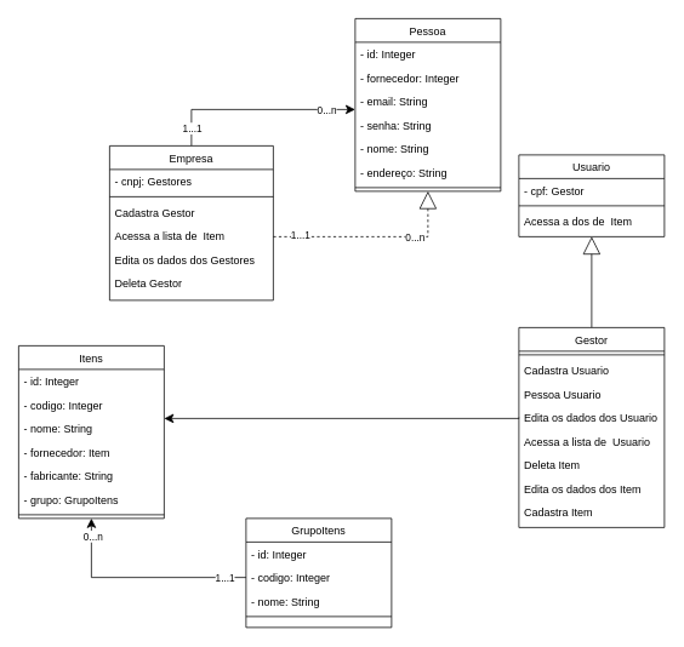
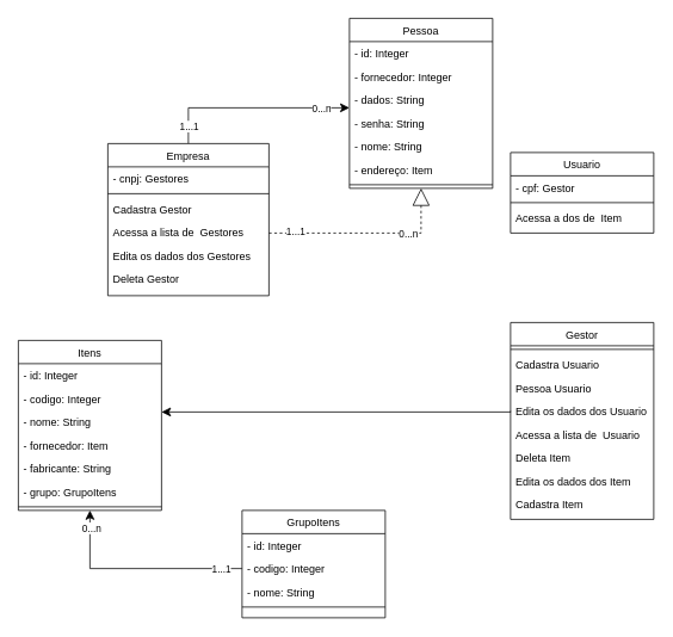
- <mxCell id="41" value="- email: String" style="text;align=left;verticalAlign=top;spacingLeft=4;spacingRight=4;overflow=hidden;rotatable=0;points=[[0,0.5],[1,0.5]];portConstraint=eastwest;rounded=0;shadow=0;html=0;" vertex="1" parent="38"><mxGeometry y="78" width="160" height="26" as="geometry" /></mxCell>
+ <mxCell id="41" value="- dados: String" style="text;align=left;verticalAlign=top;spacingLeft=4;spacingRight=4;overflow=hidden;rotatable=0;points=[[0,0.5],[1,0.5]];portConstraint=eastwest;rounded=0;shadow=0;html=0;" vertex="1" parent="38"><mxGeometry y="78" width="160" height="26" as="geometry" /></mxCell>
- <mxCell id="44" value="- endereço: String" style="text;align=left;verticalAlign=top;spacingLeft=4;spacingRight=4;overflow=hidden;rotatable=0;points=[[0,0.5],[1,0.5]];portConstraint=eastwest;rounded=0;shadow=0;html=0;" vertex="1" parent="38"><mxGeometry y="156" width="160" height="26" as="geometry" /></mxCell>
+ <mxCell id="44" value="- endereço: Item" style="text;align=left;verticalAlign=top;spacingLeft=4;spacingRight=4;overflow=hidden;rotatable=0;points=[[0,0.5],[1,0.5]];portConstraint=eastwest;rounded=0;shadow=0;html=0;" vertex="1" parent="38"><mxGeometry y="156" width="160" height="26" as="geometry" /></mxCell>
- <mxCell id="12" value="Acessa a lista de  Item" style="text;align=left;verticalAlign=top;spacingLeft=4;spacingRight=4;overflow=hidden;rotatable=0;points=[[0,0.5],[1,0.5]];portConstraint=eastwest;" vertex="1" parent="8"><mxGeometry y="86" width="180" height="26" as="geometry" /></mxCell>
+ <mxCell id="12" value="Acessa a lista de  Gestores" style="text;align=left;verticalAlign=top;spacingLeft=4;spacingRight=4;overflow=hidden;rotatable=0;points=[[0,0.5],[1,0.5]];portConstraint=eastwest;" vertex="1" parent="8"><mxGeometry y="86" width="180" height="26" as="geometry" /></mxCell>
- <mxCell id="27" value="" style="edgeStyle=orthogonalEdgeStyle;rounded=0;orthogonalLoop=1;jettySize=auto;html=1;endArrow=block;endFill=0;endSize=17;entryX=0.5;entryY=1;entryDx=0;entryDy=0;" edge="1" parent="1" source="29" target="15"><mxGeometry relative="1" as="geometry" /></mxCell>
